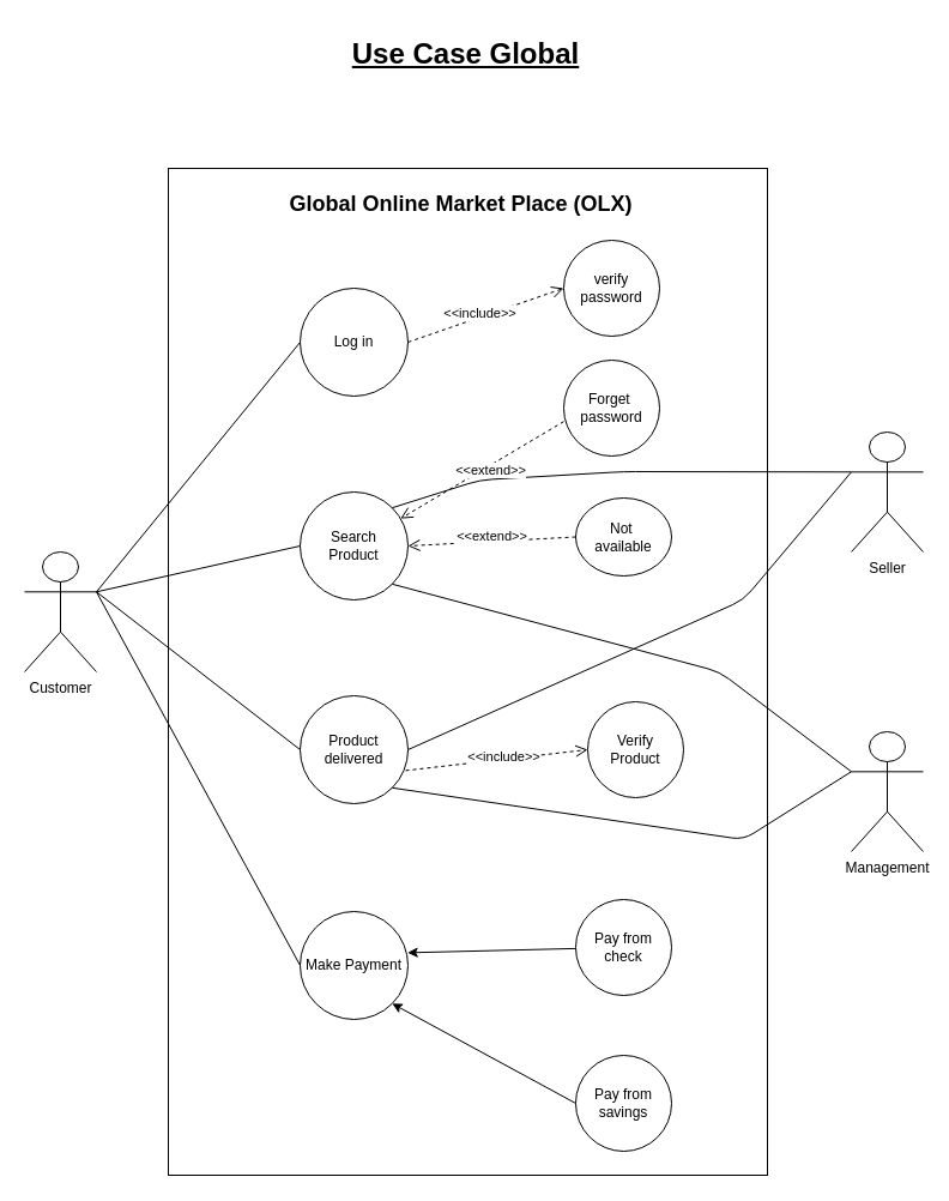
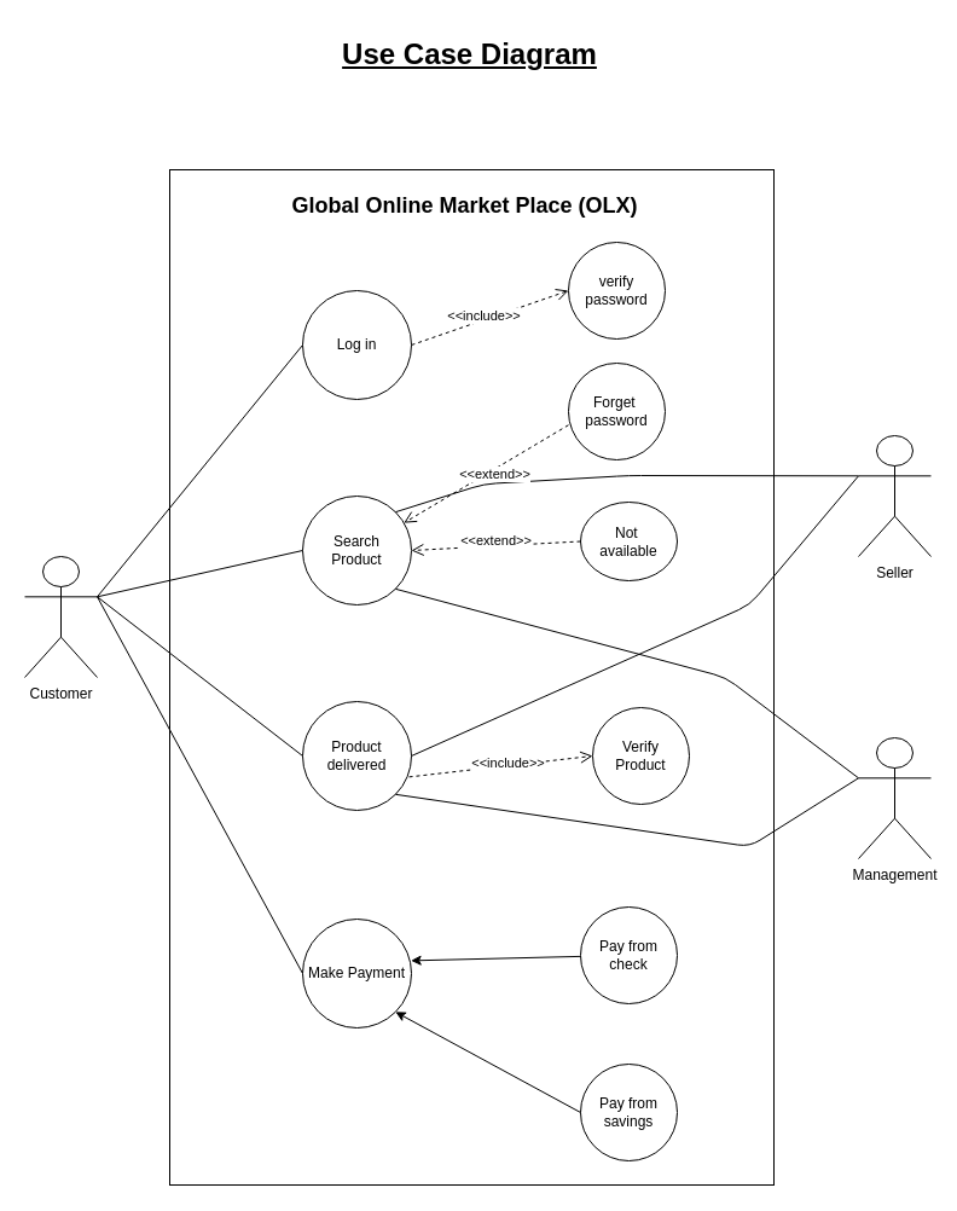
- <mxCell id="3" value="&lt;font style=&quot;font-size: 24px&quot;&gt;&lt;b&gt;&lt;u&gt;Use Case Global&lt;/u&gt;&lt;/b&gt;&lt;/font&gt;" style="text;html=1;strokeColor=none;fillColor=none;align=center;verticalAlign=middle;whiteSpace=wrap;rounded=0;" vertex="1" parent="1"><mxGeometry x="250" y="20" width="277" height="50" as="geometry" /></mxCell>
+ <mxCell id="3" value="&lt;font style=&quot;font-size: 24px&quot;&gt;&lt;b&gt;&lt;u&gt;Use Case Diagram&lt;/u&gt;&lt;/b&gt;&lt;/font&gt;" style="text;html=1;strokeColor=none;fillColor=none;align=center;verticalAlign=middle;whiteSpace=wrap;rounded=0;" vertex="1" parent="1"><mxGeometry x="250" y="20" width="277" height="50" as="geometry" /></mxCell>
